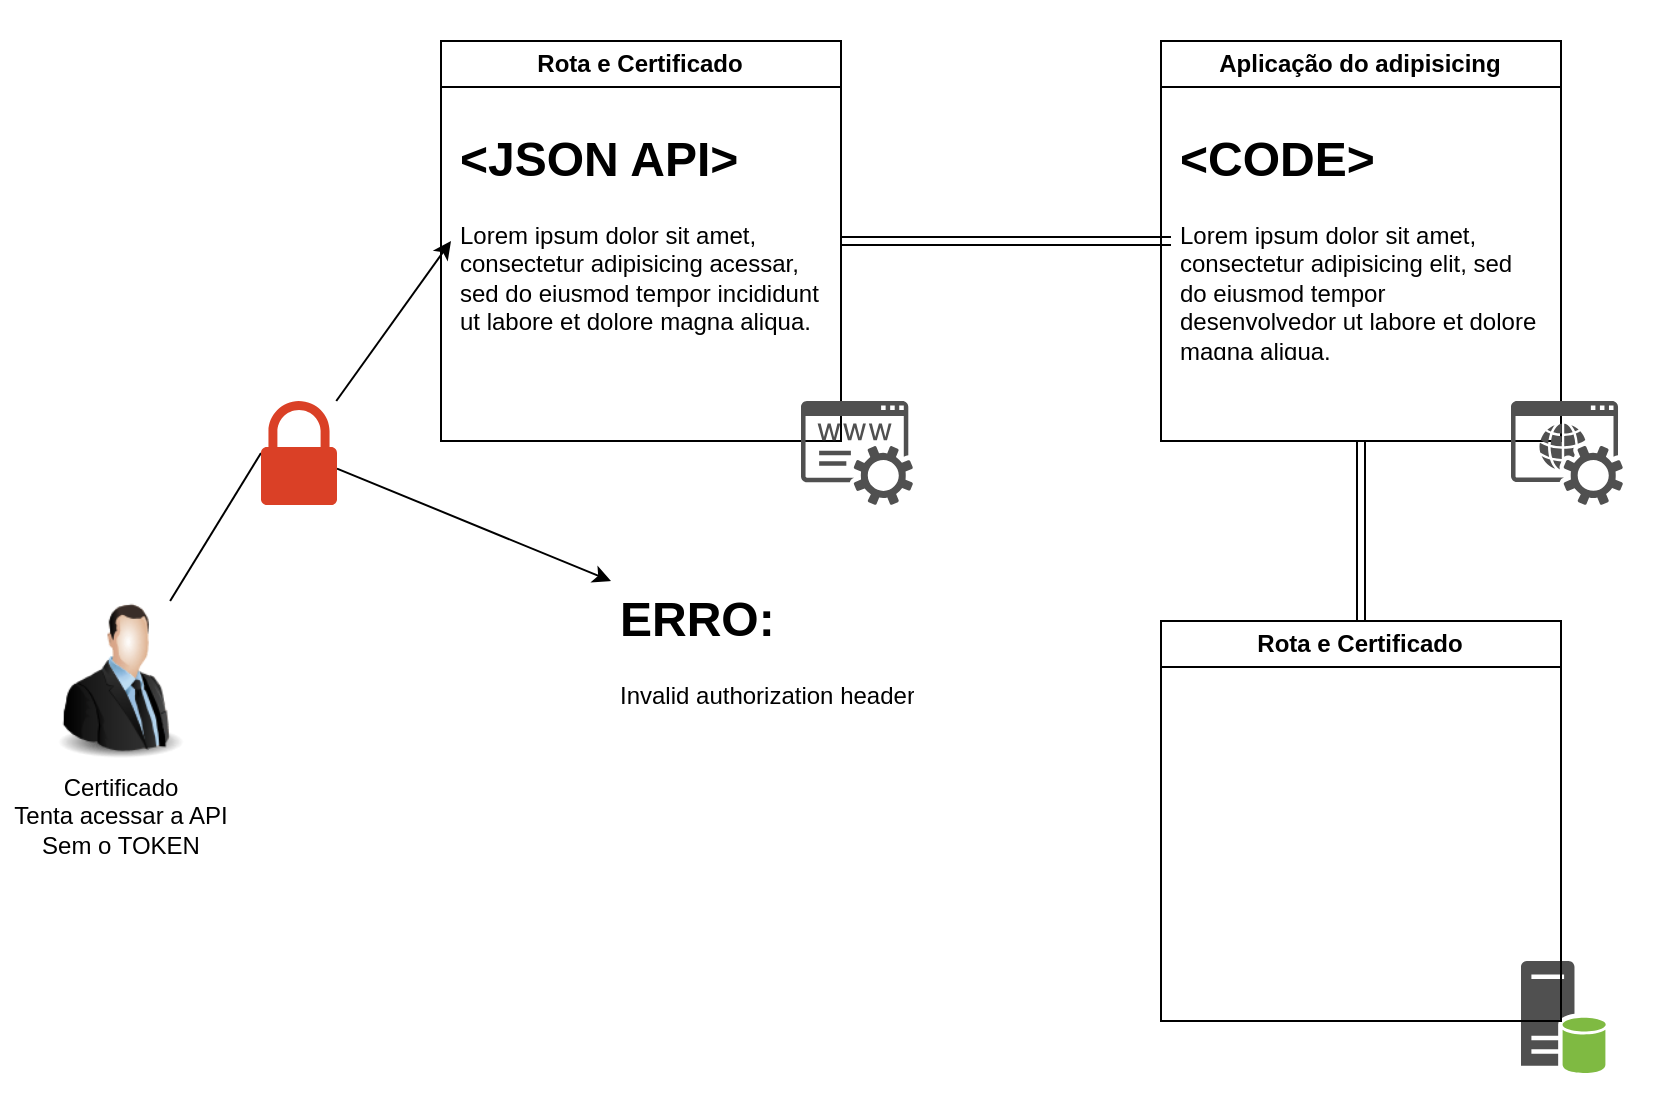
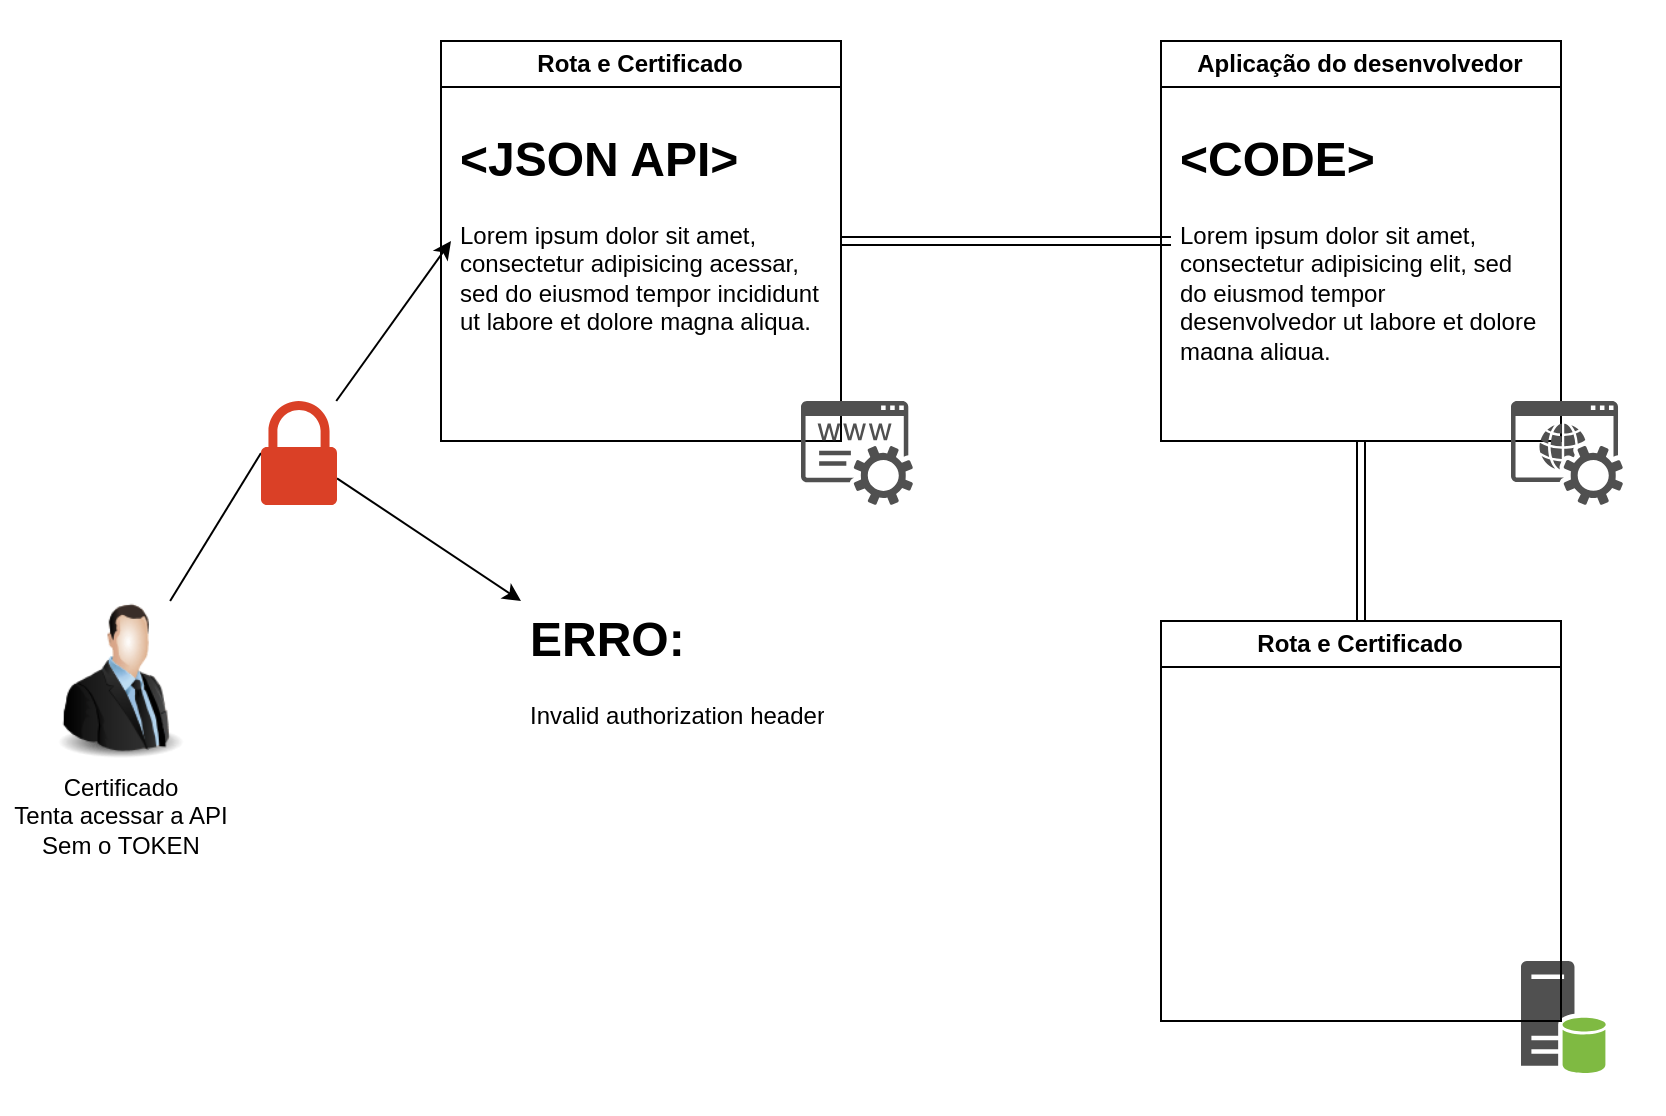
- <mxCell id="8" value="Aplicação do adipisicing" style="swimlane;whiteSpace=wrap;html=1;" parent="1" vertex="1"><mxGeometry x="580" y="20" width="200" height="200" as="geometry" /></mxCell>
+ <mxCell id="8" value="Aplicação do desenvolvedor" style="swimlane;whiteSpace=wrap;html=1;" parent="1" vertex="1"><mxGeometry x="580" y="20" width="200" height="200" as="geometry" /></mxCell>
- <mxCell id="17" value="&lt;h1&gt;ERRO:&lt;/h1&gt;&lt;p&gt;&lt;span aria-labelledby=&quot;value&quot;&gt;Invalid authorization header&lt;/span&gt;&lt;br&gt;&lt;/p&gt;" style="text;html=1;strokeColor=none;fillColor=none;spacing=5;spacingTop=-20;whiteSpace=wrap;overflow=hidden;rounded=0;" vertex="1" parent="1"><mxGeometry x="305" y="290" width="190" height="120" as="geometry" /></mxCell>
+ <mxCell id="17" value="&lt;h1&gt;ERRO:&lt;/h1&gt;&lt;p&gt;&lt;span aria-labelledby=&quot;value&quot;&gt;Invalid authorization header&lt;/span&gt;&lt;br&gt;&lt;/p&gt;" style="text;html=1;strokeColor=none;fillColor=none;spacing=5;spacingTop=-20;whiteSpace=wrap;overflow=hidden;rounded=0;" vertex="1" parent="1"><mxGeometry x="260" y="300" width="190" height="120" as="geometry" /></mxCell>
